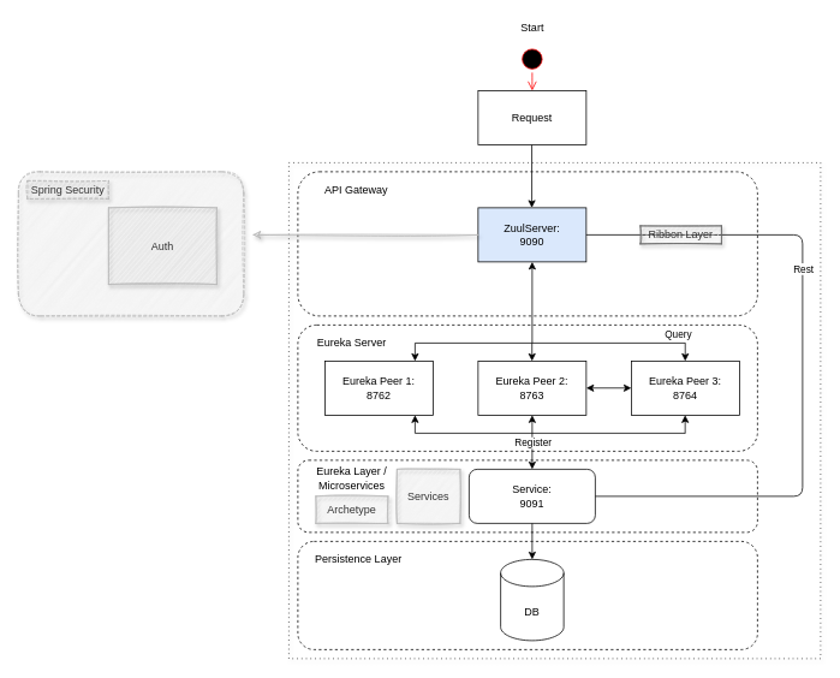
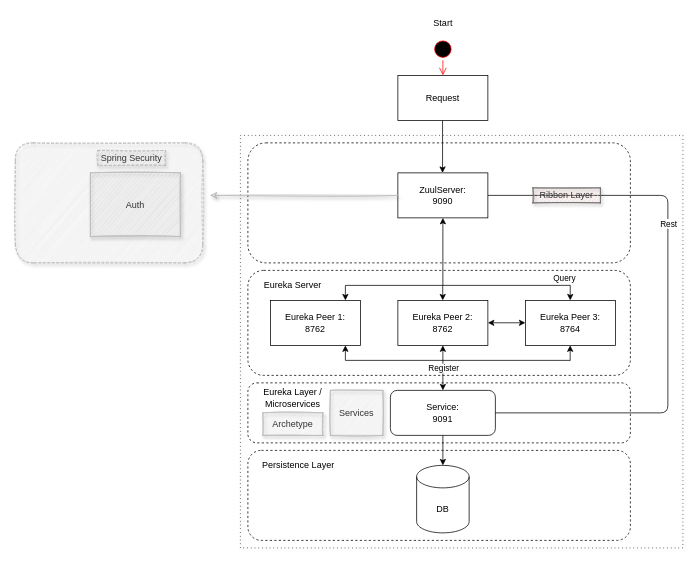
- <mxCell id="24" value="Spring Security" style="text;html=1;fillColor=#f5f5f5;align=center;verticalAlign=middle;whiteSpace=wrap;rounded=0;dashed=1;fontColor=#333333;strokeColor=#B8B8B8;shadow=1;sketch=1;" vertex="1" parent="1"><mxGeometry x="30" y="200" width="90" height="20" as="geometry" /></mxCell>
+ <mxCell id="24" value="Spring Security" style="text;html=1;fillColor=#f5f5f5;align=center;verticalAlign=middle;whiteSpace=wrap;rounded=0;dashed=1;fontColor=#333333;strokeColor=#B8B8B8;shadow=1;sketch=1;" vertex="1" parent="1"><mxGeometry x="130" y="200" width="90" height="20" as="geometry" /></mxCell>
- <mxCell id="15" value="API Gateway" style="text;html=1;strokeColor=none;fillColor=none;align=center;verticalAlign=middle;whiteSpace=wrap;rounded=0;dashed=1;" vertex="1" parent="1"><mxGeometry x="350" y="200" width="90" height="20" as="geometry" /></mxCell>
- <mxCell id="7" value="ZuulServer:&lt;br&gt;9090" style="rounded=0;whiteSpace=wrap;html=1;fillColor=#dae8fc;" vertex="1" parent="1"><mxGeometry x="530" y="230" width="120" height="60" as="geometry" /></mxCell>
+ <mxCell id="7" value="ZuulServer:&lt;br&gt;9090" style="rounded=0;whiteSpace=wrap;html=1;" vertex="1" parent="1"><mxGeometry x="530" y="230" width="120" height="60" as="geometry" /></mxCell>
- <mxCell id="42" value="Ribbon Layer" style="rounded=0;whiteSpace=wrap;html=1;shadow=1;sketch=1;strokeColor=#666666;fillColor=#f5f5f5;fontColor=#333333;" vertex="1" parent="1"><mxGeometry x="710" y="250" width="90" height="20" as="geometry" /></mxCell>
+ <mxCell id="42" value="Ribbon Layer" style="rounded=0;whiteSpace=wrap;html=1;shadow=1;sketch=1;strokeColor=#666666;fillColor=#f8cecc;fontColor=#333333;" vertex="1" parent="1"><mxGeometry x="710" y="250" width="90" height="20" as="geometry" /></mxCell>
- <mxCell id="10" value="&lt;span&gt;Eureka Peer 2:&lt;br&gt;8763&lt;/span&gt;" style="rounded=0;whiteSpace=wrap;html=1;" vertex="1" parent="1"><mxGeometry x="530" y="400" width="120" height="60" as="geometry" /></mxCell>
+ <mxCell id="10" value="&lt;span&gt;Eureka Peer 2:&lt;br&gt;8762&lt;/span&gt;" style="rounded=0;whiteSpace=wrap;html=1;" vertex="1" parent="1"><mxGeometry x="530" y="400" width="120" height="60" as="geometry" /></mxCell>
